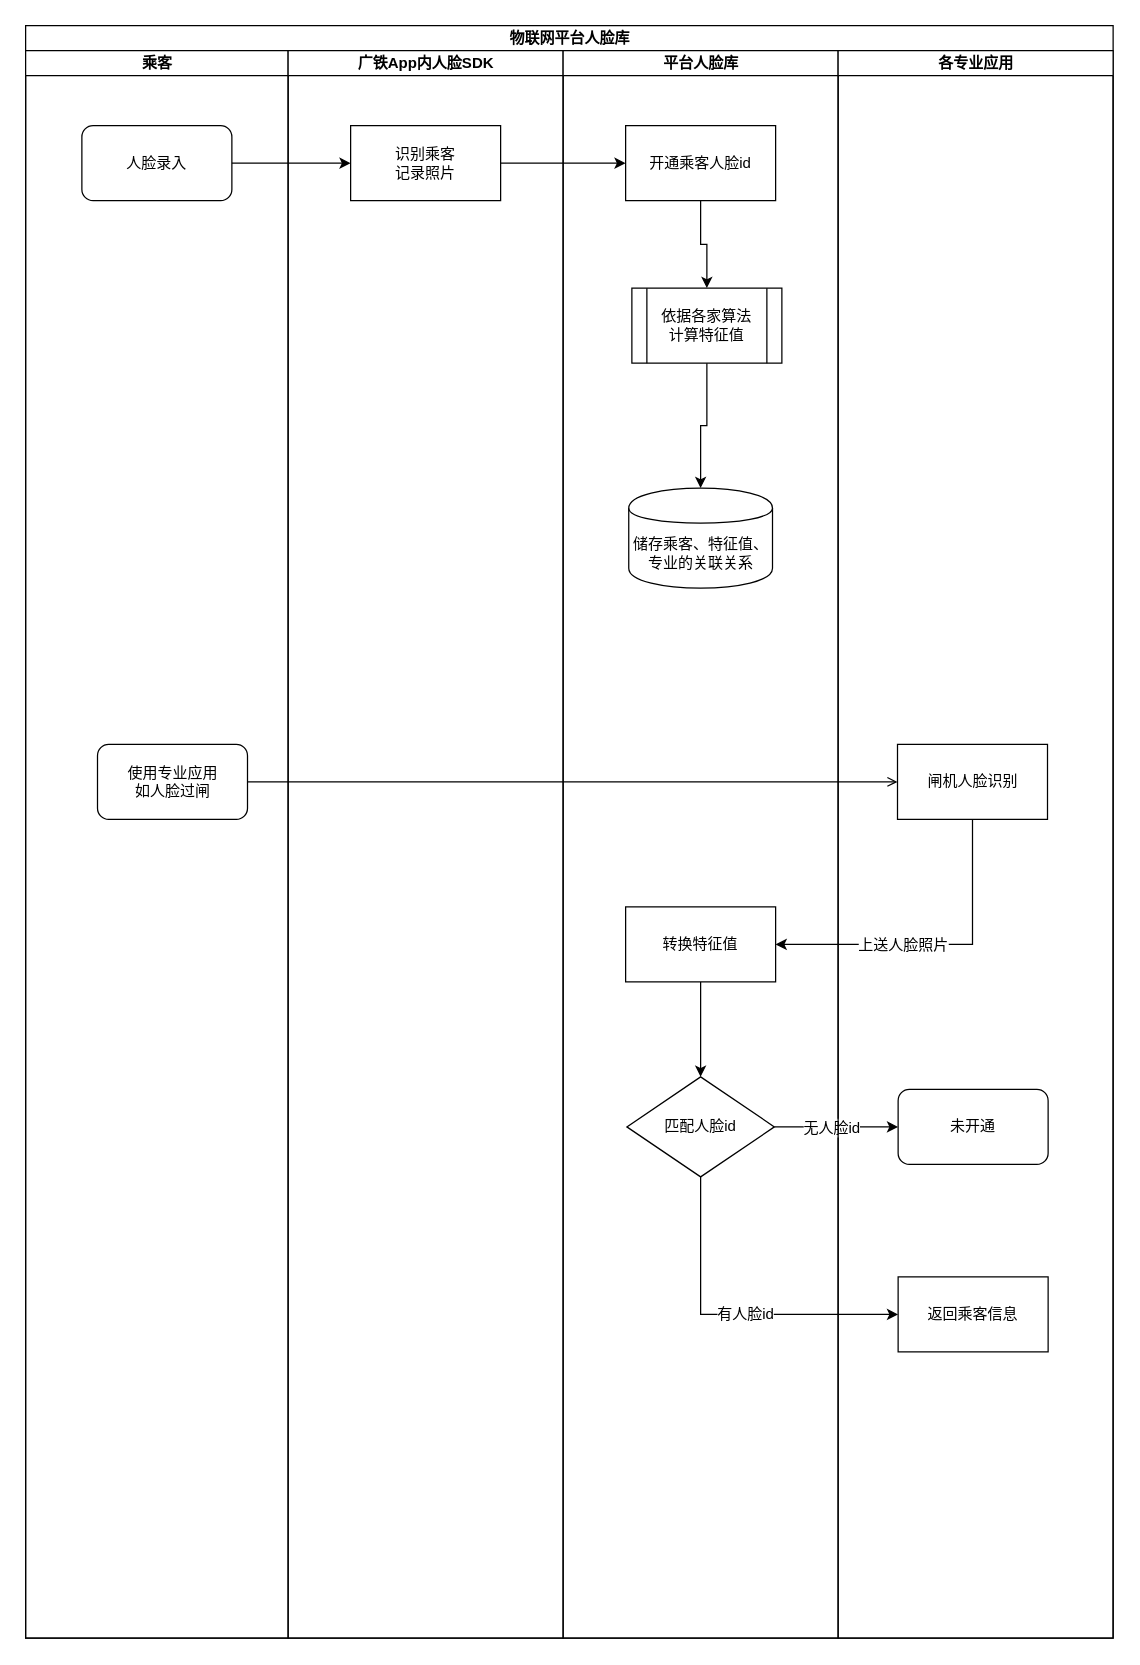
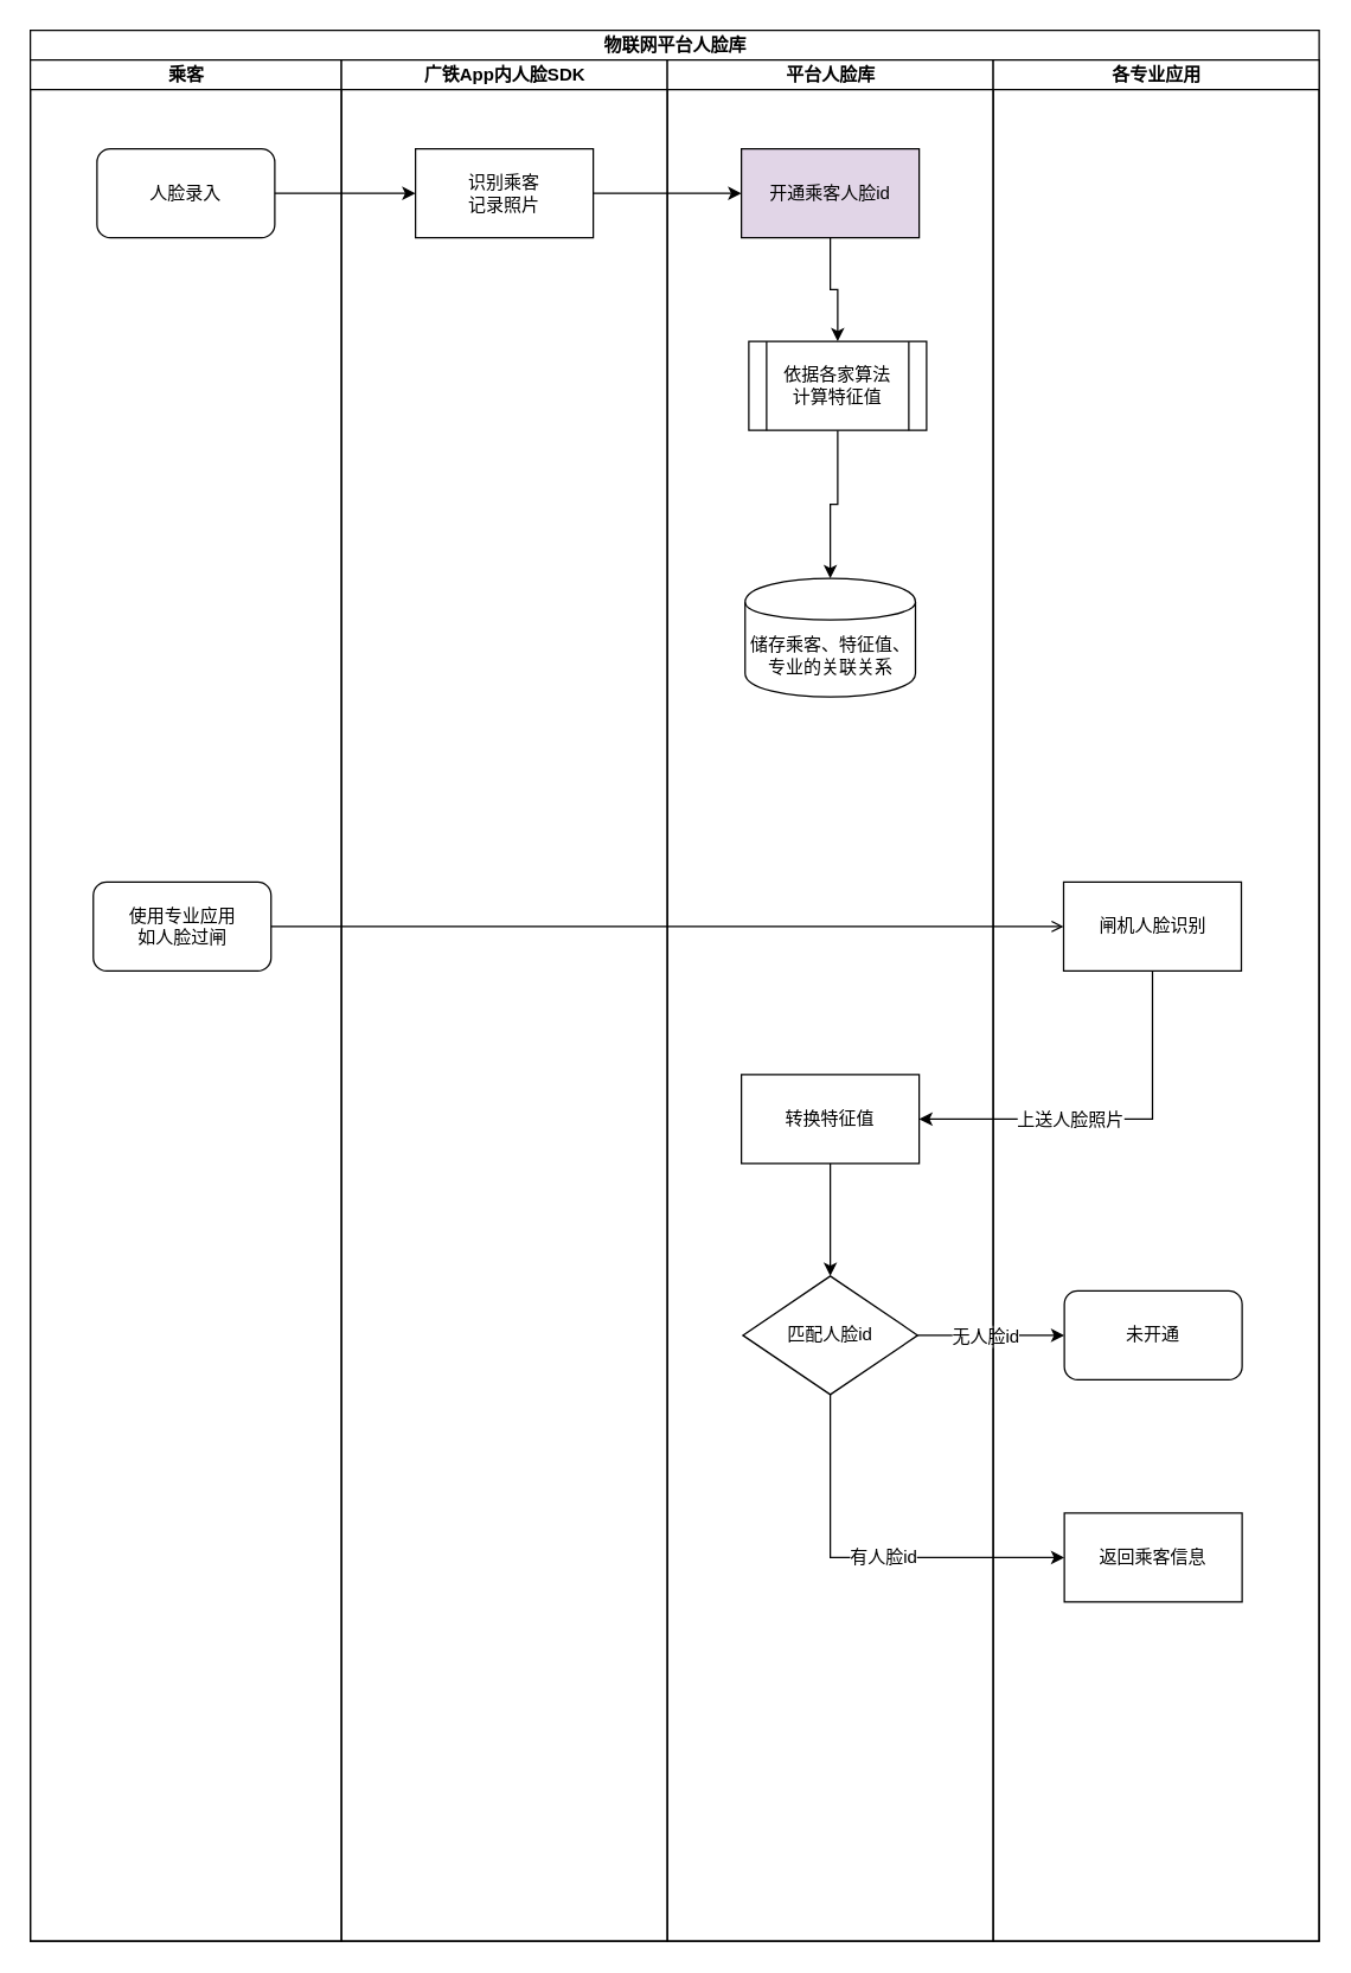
- <mxCell id="12" value="开通乘客人脸id" style="rounded=0;whiteSpace=wrap;html=1;" vertex="1" parent="10"><mxGeometry x="50" y="60" width="120" height="60" as="geometry" /></mxCell>
+ <mxCell id="12" value="开通乘客人脸id" style="rounded=0;whiteSpace=wrap;html=1;fillColor=#e1d5e7;" vertex="1" parent="10"><mxGeometry x="50" y="60" width="120" height="60" as="geometry" /></mxCell>
- <mxCell id="5" value="使用专业应用&lt;br&gt;如人脸过闸&lt;br&gt;" style="rounded=1;whiteSpace=wrap;html=1;" vertex="1" parent="3"><mxGeometry x="57.5" y="555" width="120" height="60" as="geometry" /></mxCell>
+ <mxCell id="5" value="使用专业应用&lt;br&gt;如人脸过闸&lt;br&gt;" style="rounded=1;whiteSpace=wrap;html=1;" vertex="1" parent="3"><mxGeometry x="42.5" y="555" width="120" height="60" as="geometry" /></mxCell>
